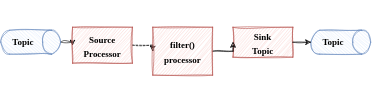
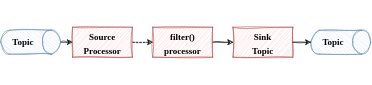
- <mxCell id="5" value="&lt;b style=&quot;font-size: 15px;&quot;&gt;Source&lt;br&gt;Processor&lt;/b&gt;" style="rounded=0;whiteSpace=wrap;html=1;sketch=1;hachureGap=4;jiggle=2;curveFitting=1;fontFamily=Architects Daughter;fontSource=https%3A%2F%2Ffonts.googleapis.com%2Fcss%3Ffamily%3DArchitects%2BDaughter;fontSize=20;fillColor=#f8cecc;strokeColor=#b85450;" vertex="1" parent="1"><mxGeometry x="110" y="45" width="100" height="60" as="geometry" /></mxCell>
+ <mxCell id="5" value="&lt;b style=&quot;font-size: 15px;&quot;&gt;Source&lt;br&gt;Processor&lt;/b&gt;" style="rounded=0;whiteSpace=wrap;html=1;sketch=1;hachureGap=4;jiggle=2;curveFitting=1;fontFamily=Architects Daughter;fontSource=https%3A%2F%2Ffonts.googleapis.com%2Fcss%3Ffamily%3DArchitects%2BDaughter;fontSize=20;fillColor=#f8cecc;strokeColor=#b85450;" vertex="1" parent="1"><mxGeometry x="110" y="45" width="100" height="50" as="geometry" /></mxCell>
- <mxCell id="10" value="&lt;font style=&quot;font-size: 15px;&quot;&gt;&lt;span style=&quot;&quot;&gt;filter()&lt;br&gt;&lt;/span&gt;processor&lt;/font&gt;" style="rounded=0;whiteSpace=wrap;html=1;sketch=1;hachureGap=4;jiggle=2;curveFitting=1;fontFamily=Architects Daughter;fontSource=https%3A%2F%2Ffonts.googleapis.com%2Fcss%3Ffamily%3DArchitects%2BDaughter;fontSize=20;fillColor=#f8cecc;strokeColor=#b85450;fontStyle=1" vertex="1" parent="1"><mxGeometry x="244" y="45" width="100" height="80" as="geometry" /></mxCell>
+ <mxCell id="10" value="&lt;font style=&quot;font-size: 15px;&quot;&gt;&lt;span style=&quot;&quot;&gt;filter()&lt;br&gt;&lt;/span&gt;processor&lt;/font&gt;" style="rounded=0;whiteSpace=wrap;html=1;sketch=1;hachureGap=4;jiggle=2;curveFitting=1;fontFamily=Architects Daughter;fontSource=https%3A%2F%2Ffonts.googleapis.com%2Fcss%3Ffamily%3DArchitects%2BDaughter;fontSize=20;fillColor=#f8cecc;strokeColor=#b85450;fontStyle=1" vertex="1" parent="1"><mxGeometry x="244" y="45" width="100" height="50" as="geometry" /></mxCell>
